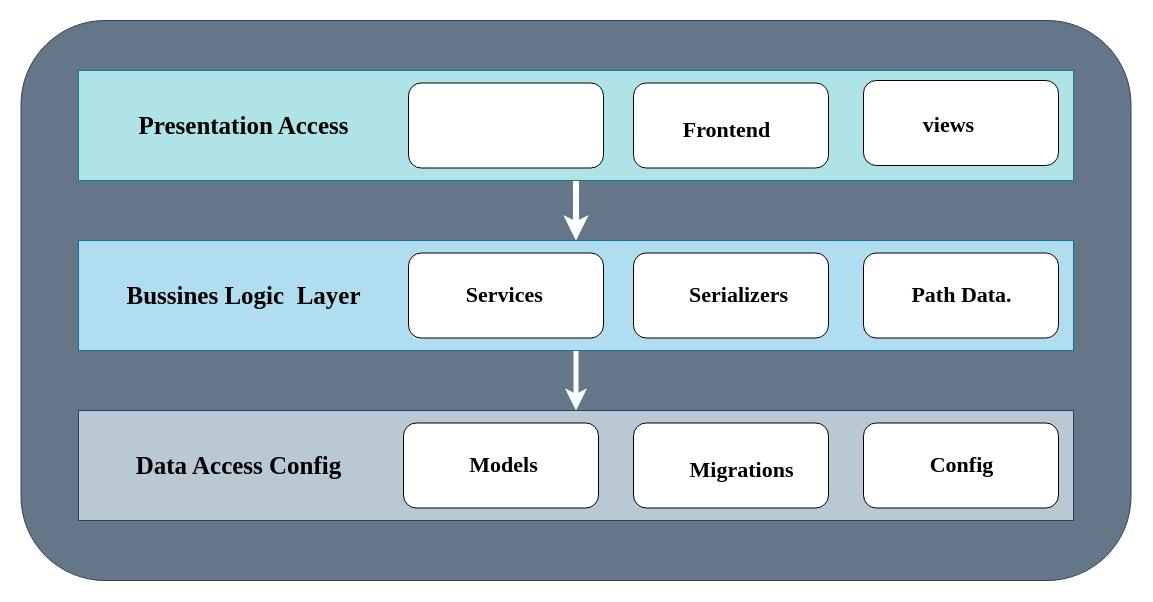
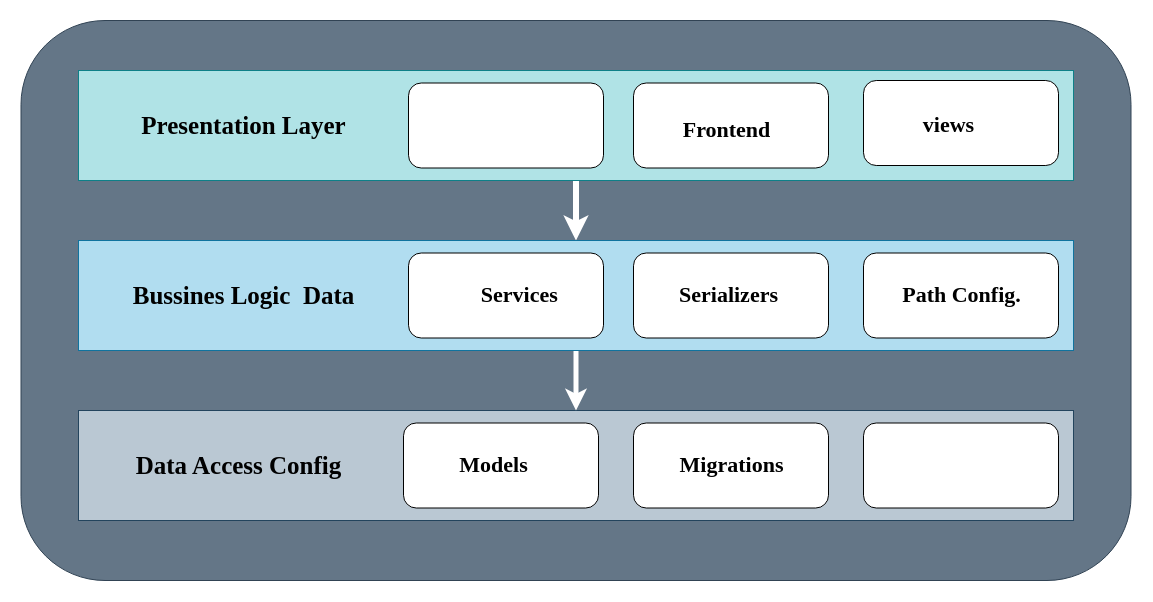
- <mxCell id="8" value="&lt;span style=&quot;font-family: &amp;quot;Times New Roman&amp;quot;; font-size: 25px;&quot;&gt;Presentation Access&lt;/span&gt;" style="text;align=center;fontStyle=1;verticalAlign=middle;spacingLeft=3;spacingRight=3;strokeColor=none;rotatable=0;points=[[0,0.5],[1,0.5]];portConstraint=eastwest;html=1;" parent="1" vertex="1"><mxGeometry x="78" y="30" width="330" height="190" as="geometry" /></mxCell>
+ <mxCell id="8" value="&lt;span style=&quot;font-family: &amp;quot;Times New Roman&amp;quot;; font-size: 25px;&quot;&gt;Presentation Layer&lt;/span&gt;" style="text;align=center;fontStyle=1;verticalAlign=middle;spacingLeft=3;spacingRight=3;strokeColor=none;rotatable=0;points=[[0,0.5],[1,0.5]];portConstraint=eastwest;html=1;" parent="1" vertex="1"><mxGeometry x="78" y="30" width="330" height="190" as="geometry" /></mxCell>
- <mxCell id="10" value="&lt;span style=&quot;font-family: &amp;quot;Times New Roman&amp;quot;; font-size: 25px;&quot;&gt;Bussines Logic&amp;nbsp; Layer&lt;/span&gt;" style="text;align=center;fontStyle=1;verticalAlign=middle;spacingLeft=3;spacingRight=3;strokeColor=none;rotatable=0;points=[[0,0.5],[1,0.5]];portConstraint=eastwest;html=1;" parent="1" vertex="1"><mxGeometry x="78" y="200" width="330" height="190" as="geometry" /></mxCell>
+ <mxCell id="10" value="&lt;span style=&quot;font-family: &amp;quot;Times New Roman&amp;quot;; font-size: 25px;&quot;&gt;Bussines Logic&amp;nbsp; Data&lt;/span&gt;" style="text;align=center;fontStyle=1;verticalAlign=middle;spacingLeft=3;spacingRight=3;strokeColor=none;rotatable=0;points=[[0,0.5],[1,0.5]];portConstraint=eastwest;html=1;" parent="1" vertex="1"><mxGeometry x="78" y="200" width="330" height="190" as="geometry" /></mxCell>
- <mxCell id="23" value="&lt;font face=&quot;Times New Roman&quot; style=&quot;font-size: 22px;&quot;&gt;&amp;nbsp;Services&lt;/font&gt;" style="text;align=center;fontStyle=1;verticalAlign=middle;spacingLeft=3;spacingRight=3;strokeColor=none;rotatable=0;points=[[0,0.5],[1,0.5]];portConstraint=eastwest;html=1;" parent="1" vertex="1"><mxGeometry x="415.5" y="261" width="170" height="68" as="geometry" /></mxCell>
+ <mxCell id="23" value="&lt;font face=&quot;Times New Roman&quot; style=&quot;font-size: 22px;&quot;&gt;&amp;nbsp;Services&lt;/font&gt;" style="text;align=center;fontStyle=1;verticalAlign=middle;spacingLeft=3;spacingRight=3;strokeColor=none;rotatable=0;points=[[0,0.5],[1,0.5]];portConstraint=eastwest;html=1;" parent="1" vertex="1"><mxGeometry x="430.5" y="261" width="170" height="68" as="geometry" /></mxCell>
- <mxCell id="20" value="&lt;font face=&quot;Times New Roman&quot; style=&quot;font-size: 22px;&quot;&gt;Serializers&lt;/font&gt;" style="text;align=center;fontStyle=1;verticalAlign=middle;spacingLeft=3;spacingRight=3;strokeColor=none;rotatable=0;points=[[0,0.5],[1,0.5]];portConstraint=eastwest;html=1;" parent="1" vertex="1"><mxGeometry x="653" y="261" width="170" height="68" as="geometry" /></mxCell>
+ <mxCell id="20" value="&lt;font face=&quot;Times New Roman&quot; style=&quot;font-size: 22px;&quot;&gt;Serializers&lt;/font&gt;" style="text;align=center;fontStyle=1;verticalAlign=middle;spacingLeft=3;spacingRight=3;strokeColor=none;rotatable=0;points=[[0,0.5],[1,0.5]];portConstraint=eastwest;html=1;" parent="1" vertex="1"><mxGeometry x="643" y="261" width="170" height="68" as="geometry" /></mxCell>
- <mxCell id="25" value="&lt;font face=&quot;Times New Roman&quot; style=&quot;font-size: 22px;&quot;&gt;Path Data.&lt;/font&gt;" style="text;align=center;fontStyle=1;verticalAlign=middle;spacingLeft=3;spacingRight=3;strokeColor=none;rotatable=0;points=[[0,0.5],[1,0.5]];portConstraint=eastwest;html=1;" parent="1" vertex="1"><mxGeometry x="875.5" y="261" width="170" height="68" as="geometry" /></mxCell>
+ <mxCell id="25" value="&lt;font face=&quot;Times New Roman&quot; style=&quot;font-size: 22px;&quot;&gt;Path Config.&lt;/font&gt;" style="text;align=center;fontStyle=1;verticalAlign=middle;spacingLeft=3;spacingRight=3;strokeColor=none;rotatable=0;points=[[0,0.5],[1,0.5]];portConstraint=eastwest;html=1;" parent="1" vertex="1"><mxGeometry x="875.5" y="261" width="170" height="68" as="geometry" /></mxCell>
- <mxCell id="22" value="&lt;span style=&quot;font-family: &amp;quot;Times New Roman&amp;quot;; font-size: 22px;&quot;&gt;Models&lt;/span&gt;" style="text;align=center;fontStyle=1;verticalAlign=middle;spacingLeft=3;spacingRight=3;strokeColor=none;rotatable=0;points=[[0,0.5],[1,0.5]];portConstraint=eastwest;html=1;" parent="1" vertex="1"><mxGeometry x="418" y="431" width="170" height="68" as="geometry" /></mxCell>
+ <mxCell id="22" value="&lt;span style=&quot;font-family: &amp;quot;Times New Roman&amp;quot;; font-size: 22px;&quot;&gt;Models&lt;/span&gt;" style="text;align=center;fontStyle=1;verticalAlign=middle;spacingLeft=3;spacingRight=3;strokeColor=none;rotatable=0;points=[[0,0.5],[1,0.5]];portConstraint=eastwest;html=1;" parent="1" vertex="1"><mxGeometry x="408" y="431" width="170" height="68" as="geometry" /></mxCell>
- <mxCell id="24" value="&lt;font face=&quot;Times New Roman&quot; style=&quot;font-size: 22px;&quot;&gt;Config&lt;/font&gt;" style="text;align=center;fontStyle=1;verticalAlign=middle;spacingLeft=3;spacingRight=3;strokeColor=none;rotatable=0;points=[[0,0.5],[1,0.5]];portConstraint=eastwest;html=1;" parent="1" vertex="1"><mxGeometry x="875.5" y="431" width="170" height="68" as="geometry" /></mxCell>
- <mxCell id="27" value="&lt;font face=&quot;Times New Roman&quot; style=&quot;font-size: 22px;&quot;&gt;Migrations&lt;/font&gt;" style="text;align=center;fontStyle=1;verticalAlign=middle;spacingLeft=3;spacingRight=3;strokeColor=none;rotatable=0;points=[[0,0.5],[1,0.5]];portConstraint=eastwest;html=1;" parent="1" vertex="1"><mxGeometry x="655.5" y="436" width="170" height="68" as="geometry" /></mxCell>
+ <mxCell id="27" value="&lt;font face=&quot;Times New Roman&quot; style=&quot;font-size: 22px;&quot;&gt;Migrations&lt;/font&gt;" style="text;align=center;fontStyle=1;verticalAlign=middle;spacingLeft=3;spacingRight=3;strokeColor=none;rotatable=0;points=[[0,0.5],[1,0.5]];portConstraint=eastwest;html=1;" parent="1" vertex="1"><mxGeometry x="645.5" y="431" width="170" height="68" as="geometry" /></mxCell>
